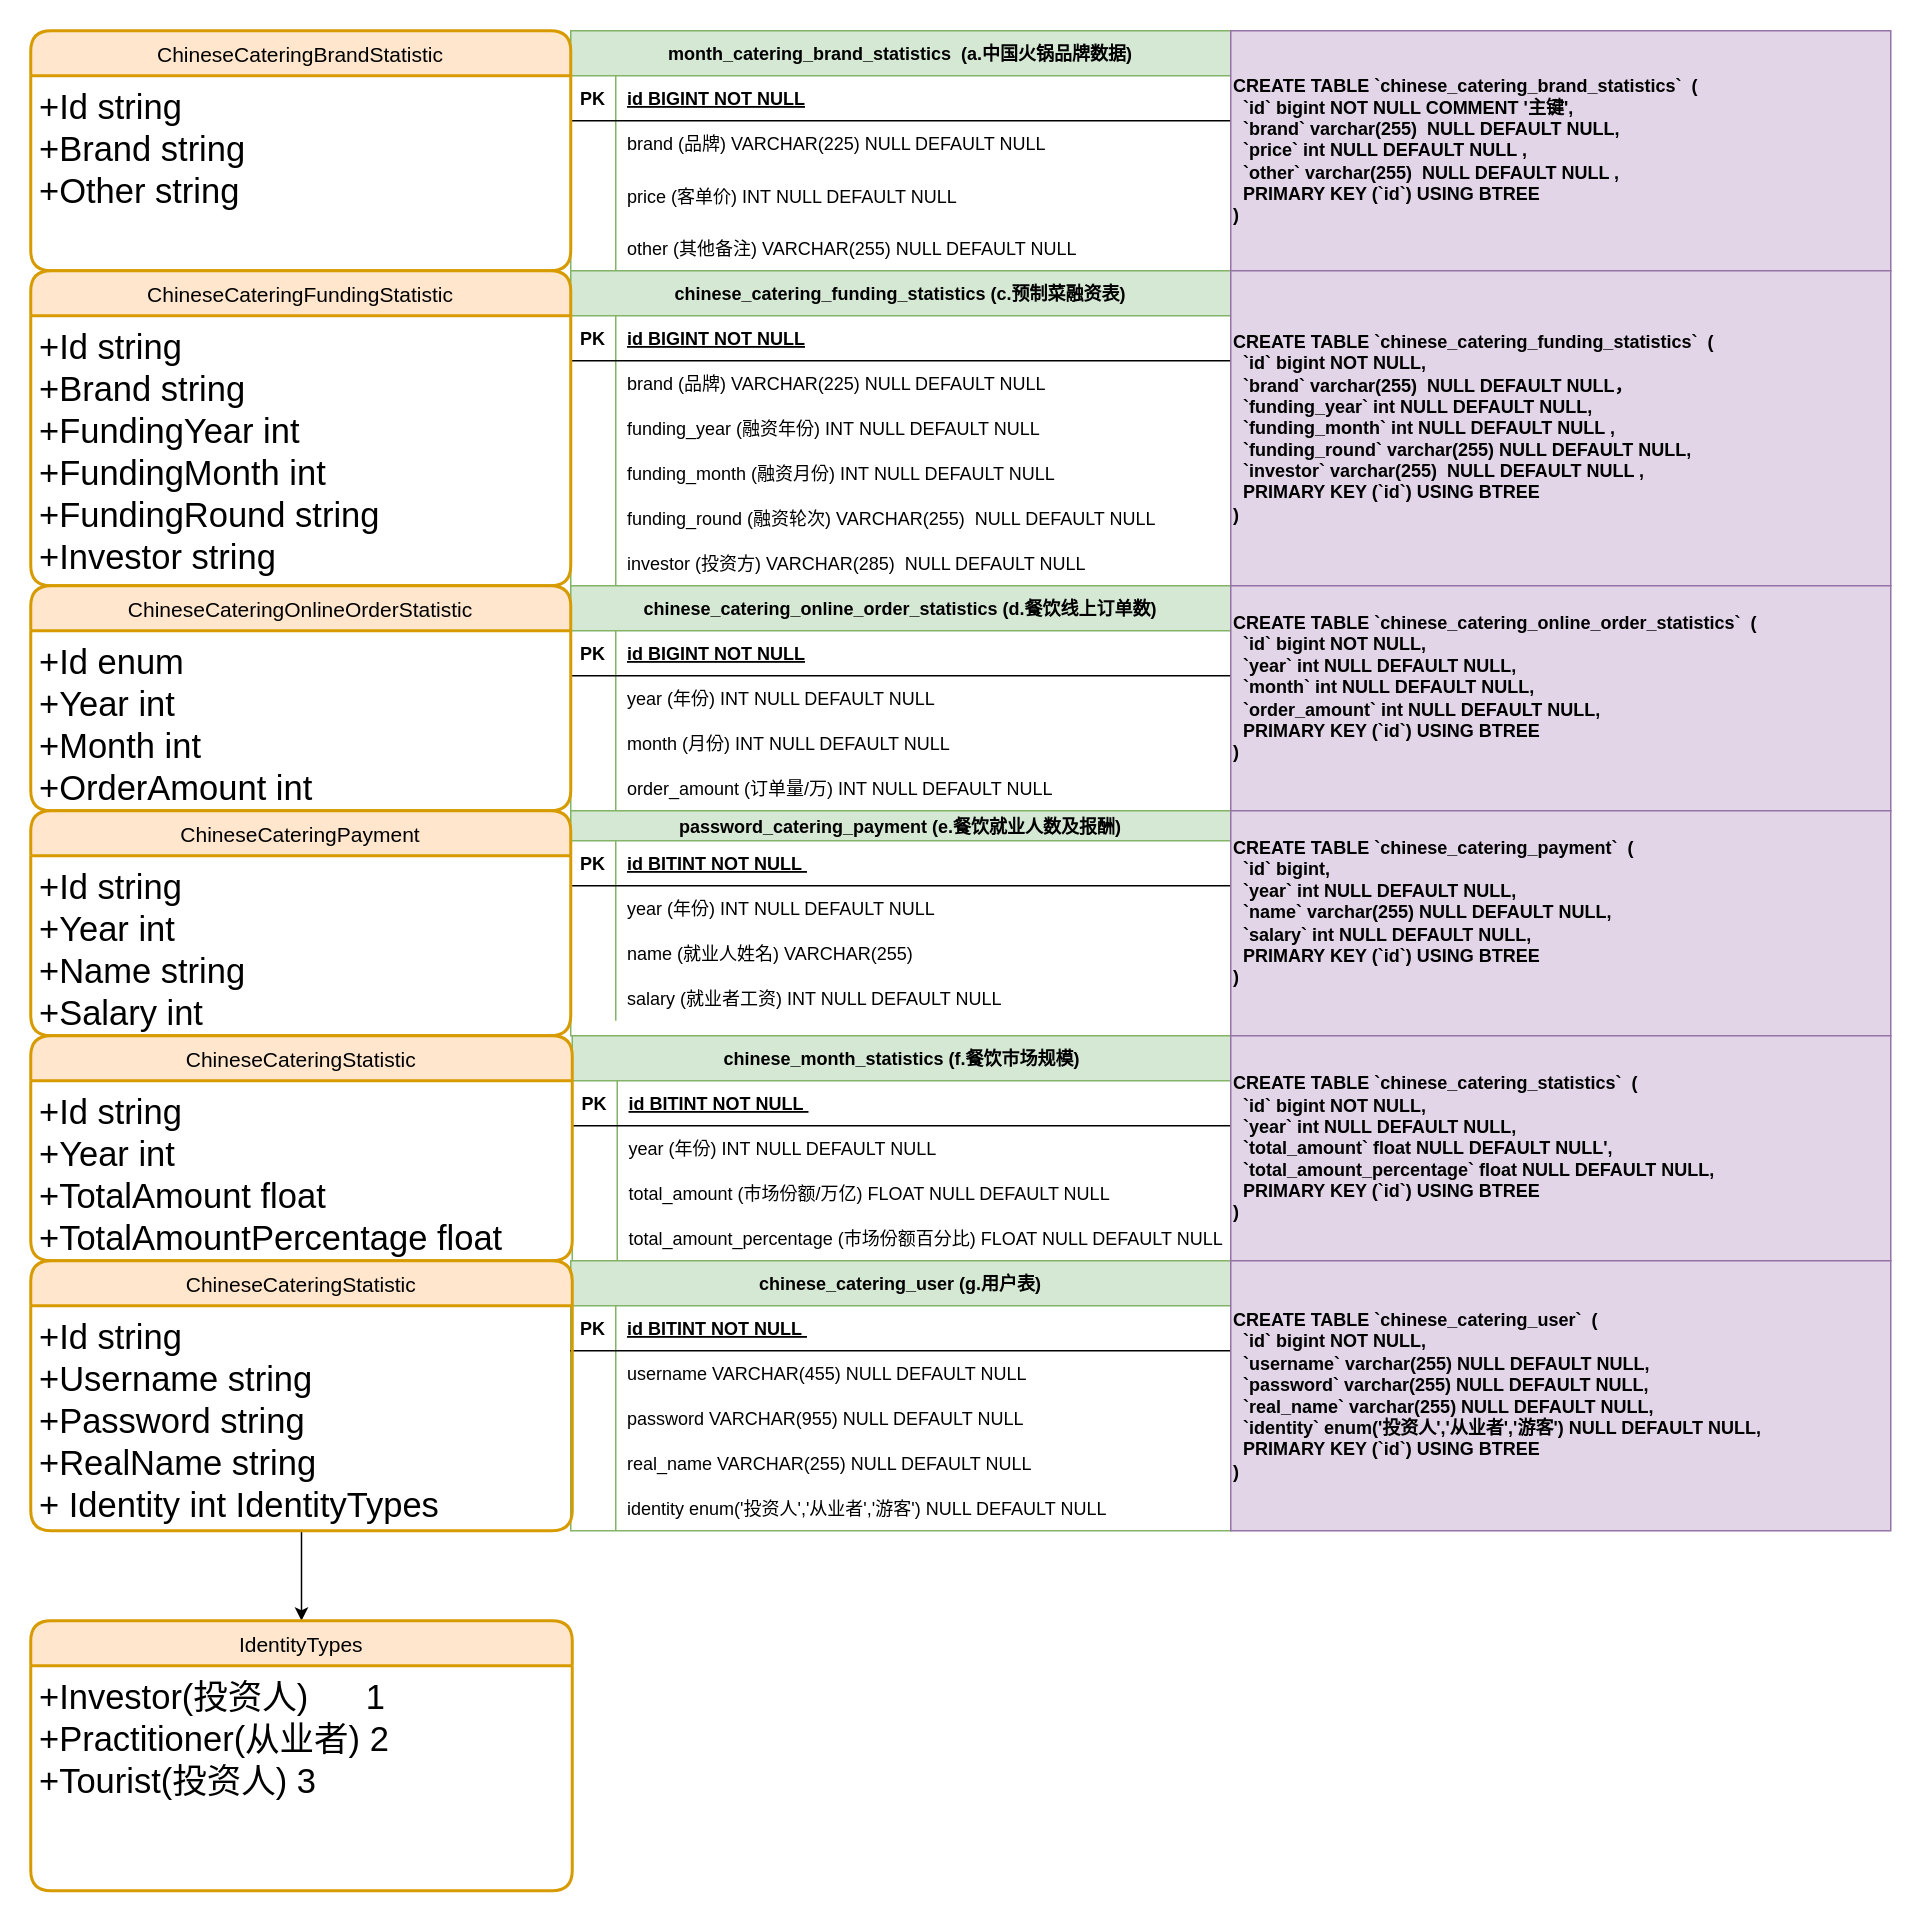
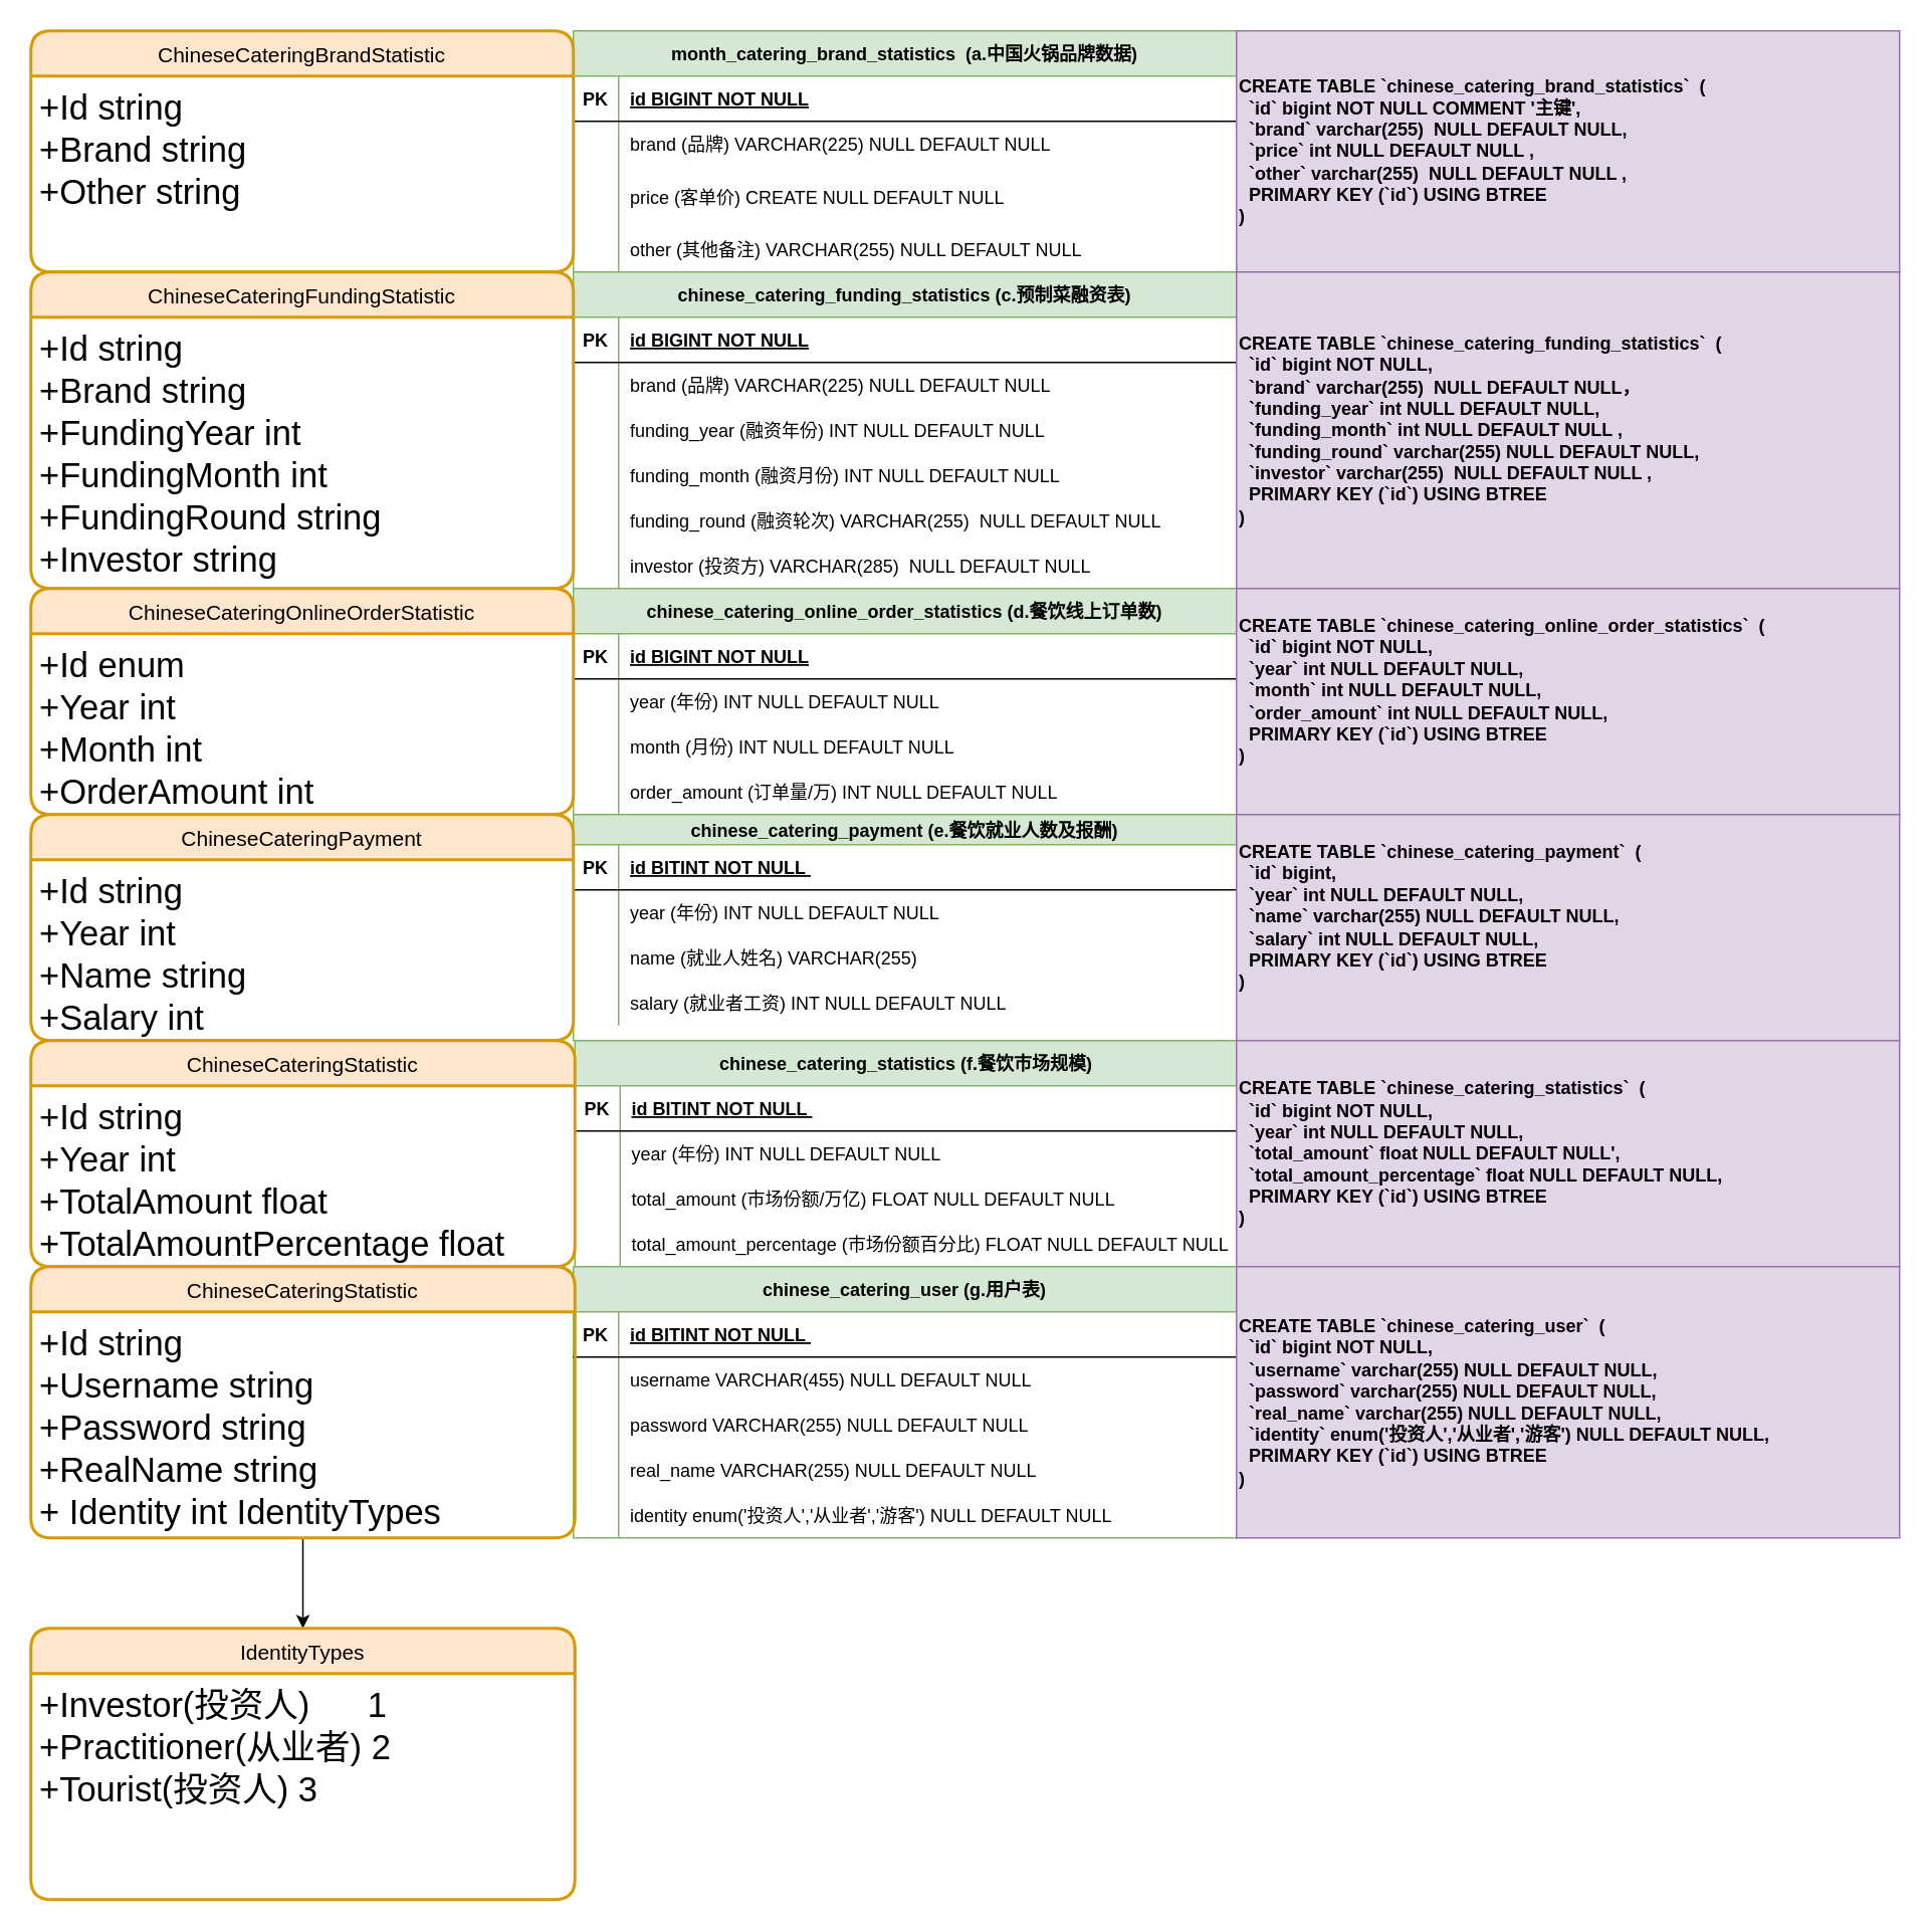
- <mxCell id="11" value="price (客单价) INT NULL DEFAULT NULL" style="shape=partialRectangle;connectable=0;fillColor=none;top=0;left=0;bottom=0;right=0;align=left;spacingLeft=6;overflow=hidden;" vertex="1" parent="9"><mxGeometry x="30" width="410" height="40" as="geometry"><mxRectangle width="410" height="40" as="alternateBounds" /></mxGeometry></mxCell>
+ <mxCell id="11" value="price (客单价) CREATE NULL DEFAULT NULL" style="shape=partialRectangle;connectable=0;fillColor=none;top=0;left=0;bottom=0;right=0;align=left;spacingLeft=6;overflow=hidden;" vertex="1" parent="9"><mxGeometry x="30" width="410" height="40" as="geometry"><mxRectangle width="410" height="40" as="alternateBounds" /></mxGeometry></mxCell>
- <mxCell id="47" value="password_catering_payment (e.餐饮就业人数及报酬)" style="shape=table;startSize=20;container=1;collapsible=1;childLayout=tableLayout;fixedRows=1;rowLines=0;fontStyle=1;align=center;resizeLast=1;fillColor=#d5e8d4;strokeColor=#82b366;" vertex="1" parent="1"><mxGeometry x="380" y="540" width="440" height="150" as="geometry" /></mxCell>
+ <mxCell id="47" value="chinese_catering_payment (e.餐饮就业人数及报酬)" style="shape=table;startSize=20;container=1;collapsible=1;childLayout=tableLayout;fixedRows=1;rowLines=0;fontStyle=1;align=center;resizeLast=1;fillColor=#d5e8d4;strokeColor=#82b366;" vertex="1" parent="1"><mxGeometry x="380" y="540" width="440" height="150" as="geometry" /></mxCell>
- <mxCell id="61" value="chinese_month_statistics (f.餐饮市场规模)" style="shape=table;startSize=30;container=1;collapsible=1;childLayout=tableLayout;fixedRows=1;rowLines=0;fontStyle=1;align=center;resizeLast=1;fillColor=#d5e8d4;strokeColor=#82b366;" vertex="1" parent="1"><mxGeometry x="381" y="690" width="440" height="160" as="geometry" /></mxCell>
+ <mxCell id="61" value="chinese_catering_statistics (f.餐饮市场规模)" style="shape=table;startSize=30;container=1;collapsible=1;childLayout=tableLayout;fixedRows=1;rowLines=0;fontStyle=1;align=center;resizeLast=1;fillColor=#d5e8d4;strokeColor=#82b366;" vertex="1" parent="1"><mxGeometry x="381" y="690" width="440" height="160" as="geometry" /></mxCell>
- <mxCell id="83" value="password VARCHAR(955) NULL DEFAULT NULL" style="shape=partialRectangle;connectable=0;fillColor=none;top=0;left=0;bottom=0;right=0;align=left;spacingLeft=6;overflow=hidden;" vertex="1" parent="81"><mxGeometry x="30" width="410" height="30" as="geometry"><mxRectangle width="410" height="30" as="alternateBounds" /></mxGeometry></mxCell>
+ <mxCell id="83" value="password VARCHAR(255) NULL DEFAULT NULL" style="shape=partialRectangle;connectable=0;fillColor=none;top=0;left=0;bottom=0;right=0;align=left;spacingLeft=6;overflow=hidden;" vertex="1" parent="81"><mxGeometry x="30" width="410" height="30" as="geometry"><mxRectangle width="410" height="30" as="alternateBounds" /></mxGeometry></mxCell>
